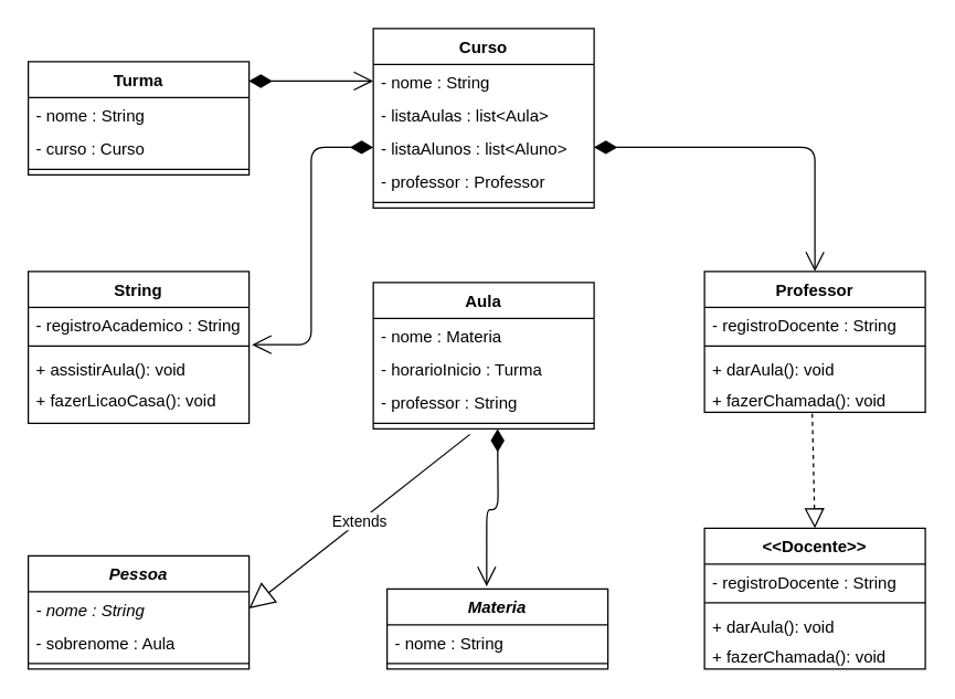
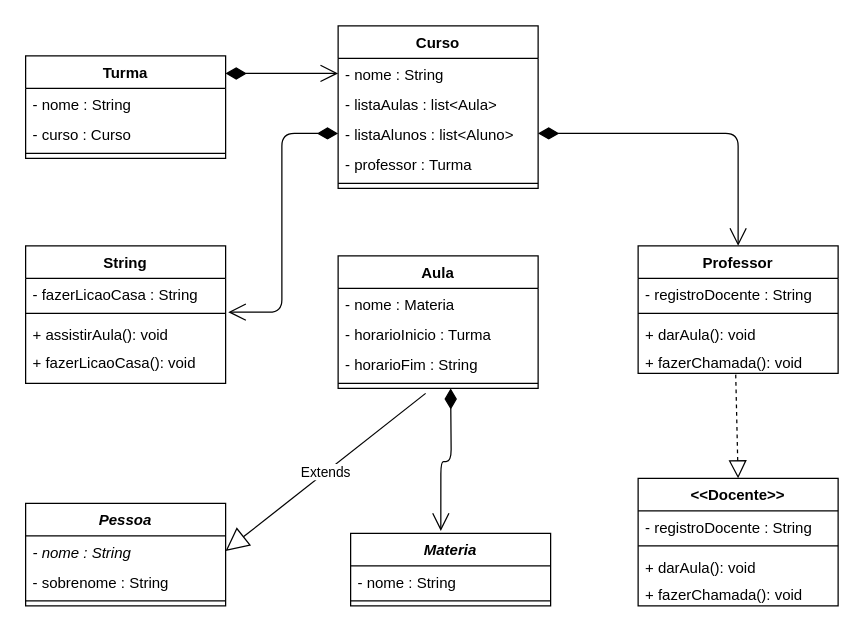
- <mxCell id="6" value="- professor : Professor " style="text;strokeColor=none;fillColor=none;align=left;verticalAlign=top;spacingLeft=4;spacingRight=4;overflow=hidden;rotatable=0;points=[[0,0.5],[1,0.5]];portConstraint=eastwest;" vertex="1" parent="2"><mxGeometry y="98" width="160" height="24" as="geometry" /></mxCell>
+ <mxCell id="6" value="- professor : Turma " style="text;strokeColor=none;fillColor=none;align=left;verticalAlign=top;spacingLeft=4;spacingRight=4;overflow=hidden;rotatable=0;points=[[0,0.5],[1,0.5]];portConstraint=eastwest;" vertex="1" parent="2"><mxGeometry y="98" width="160" height="24" as="geometry" /></mxCell>
- <mxCell id="14" value="- registroAcademico : String " style="text;strokeColor=none;fillColor=none;align=left;verticalAlign=top;spacingLeft=4;spacingRight=4;overflow=hidden;rotatable=0;points=[[0,0.5],[1,0.5]];portConstraint=eastwest;" vertex="1" parent="13"><mxGeometry y="26" width="160" height="24" as="geometry" /></mxCell>
+ <mxCell id="14" value="- fazerLicaoCasa : String " style="text;strokeColor=none;fillColor=none;align=left;verticalAlign=top;spacingLeft=4;spacingRight=4;overflow=hidden;rotatable=0;points=[[0,0.5],[1,0.5]];portConstraint=eastwest;" vertex="1" parent="13"><mxGeometry y="26" width="160" height="24" as="geometry" /></mxCell>
- <mxCell id="23" value="- professor : String " style="text;strokeColor=none;fillColor=none;align=left;verticalAlign=top;spacingLeft=4;spacingRight=4;overflow=hidden;rotatable=0;points=[[0,0.5],[1,0.5]];portConstraint=eastwest;" vertex="1" parent="20"><mxGeometry y="74" width="160" height="24" as="geometry" /></mxCell>
+ <mxCell id="23" value="- horarioFim : String " style="text;strokeColor=none;fillColor=none;align=left;verticalAlign=top;spacingLeft=4;spacingRight=4;overflow=hidden;rotatable=0;points=[[0,0.5],[1,0.5]];portConstraint=eastwest;" vertex="1" parent="20"><mxGeometry y="74" width="160" height="24" as="geometry" /></mxCell>
- <mxCell id="34" value="- sobrenome : Aula&#10; " style="text;strokeColor=none;fillColor=none;align=left;verticalAlign=top;spacingLeft=4;spacingRight=4;overflow=hidden;rotatable=0;points=[[0,0.5],[1,0.5]];portConstraint=eastwest;" vertex="1" parent="32"><mxGeometry y="50" width="160" height="24" as="geometry" /></mxCell>
+ <mxCell id="34" value="- sobrenome : String&#10; " style="text;strokeColor=none;fillColor=none;align=left;verticalAlign=top;spacingLeft=4;spacingRight=4;overflow=hidden;rotatable=0;points=[[0,0.5],[1,0.5]];portConstraint=eastwest;" vertex="1" parent="32"><mxGeometry y="50" width="160" height="24" as="geometry" /></mxCell>
